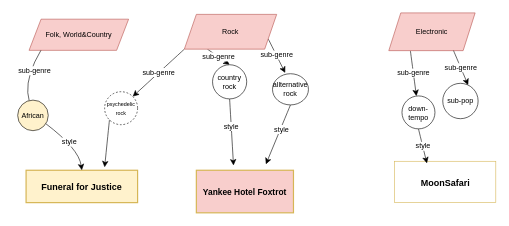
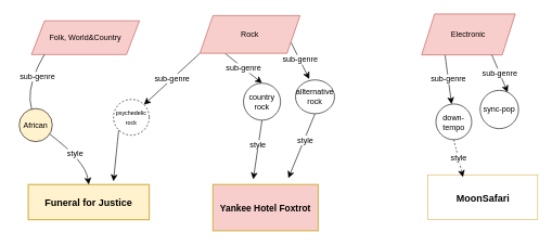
- <mxCell id="22" value="country rock" style="ellipse;whiteSpace=wrap;html=1;aspect=fixed;" vertex="1" parent="1"><mxGeometry x="354" y="107" width="57" height="57" as="geometry" /></mxCell>
+ <mxCell id="22" value="country rock" style="ellipse;whiteSpace=wrap;html=1;aspect=fixed;" vertex="1" parent="1"><mxGeometry x="374" y="127" width="57" height="57" as="geometry" /></mxCell>
- <mxCell id="29" value="sub-pop" style="ellipse;whiteSpace=wrap;html=1;aspect=fixed;" vertex="1" parent="1"><mxGeometry x="738" y="138" width="59" height="59" as="geometry" /></mxCell>
+ <mxCell id="29" value="sync-pop" style="ellipse;whiteSpace=wrap;html=1;aspect=fixed;" vertex="1" parent="1"><mxGeometry x="738" y="138" width="59" height="59" as="geometry" /></mxCell>
- <mxCell id="27" value="style" style="edgeStyle=none;curved=1;rounded=0;orthogonalLoop=1;jettySize=auto;html=1;exitX=0.5;exitY=1;exitDx=0;exitDy=0;entryX=0.32;entryY=0.051;entryDx=0;entryDy=0;entryPerimeter=0;fontSize=12;startSize=8;endSize=8;" edge="1" parent="1" source="26" target="16"><mxGeometry relative="1" as="geometry" /></mxCell>
+ <mxCell id="27" value="style" style="edgeStyle=none;curved=1;rounded=0;orthogonalLoop=1;jettySize=auto;html=1;exitX=0.5;exitY=1;exitDx=0;exitDy=0;entryX=0.32;entryY=0.051;entryDx=0;entryDy=0;entryPerimeter=0;fontSize=12;startSize=8;endSize=8;dashed=1;" edge="1" parent="1" source="26" target="16"><mxGeometry relative="1" as="geometry" /></mxCell>
